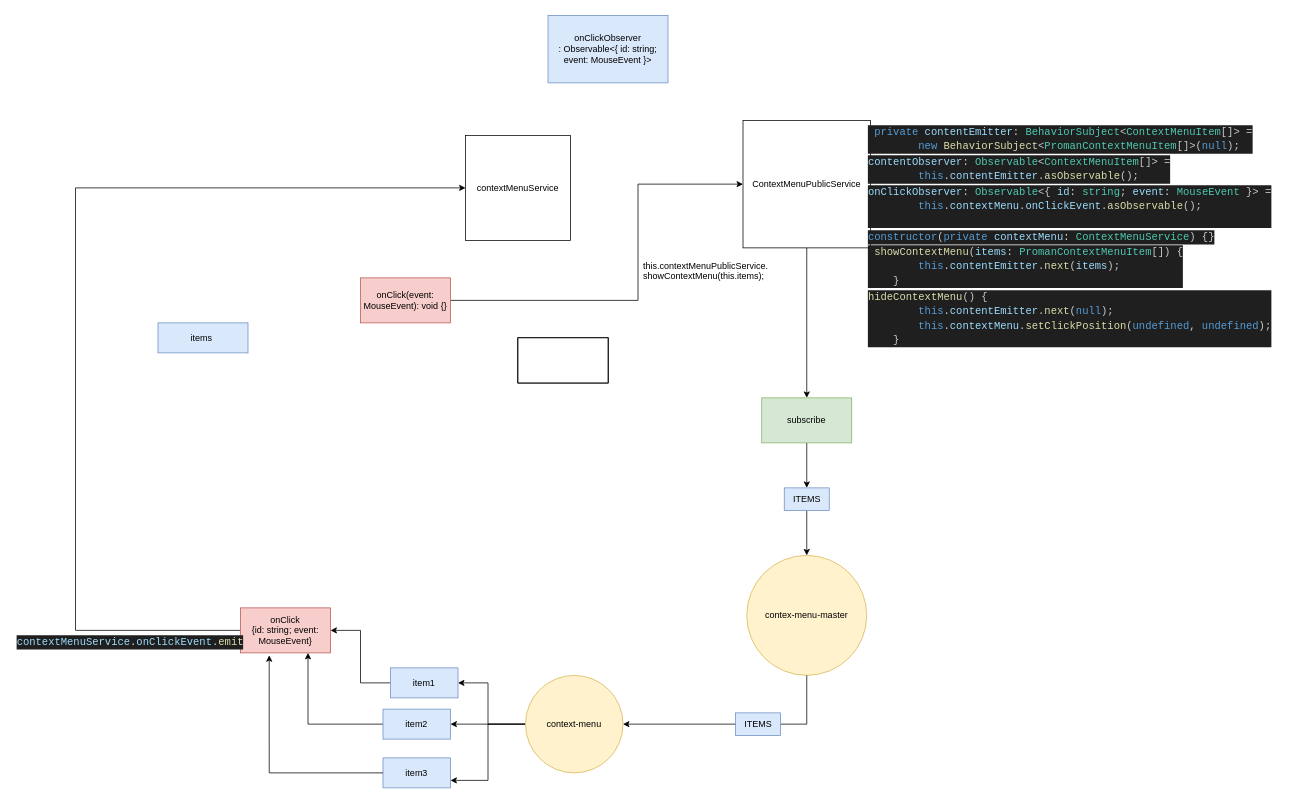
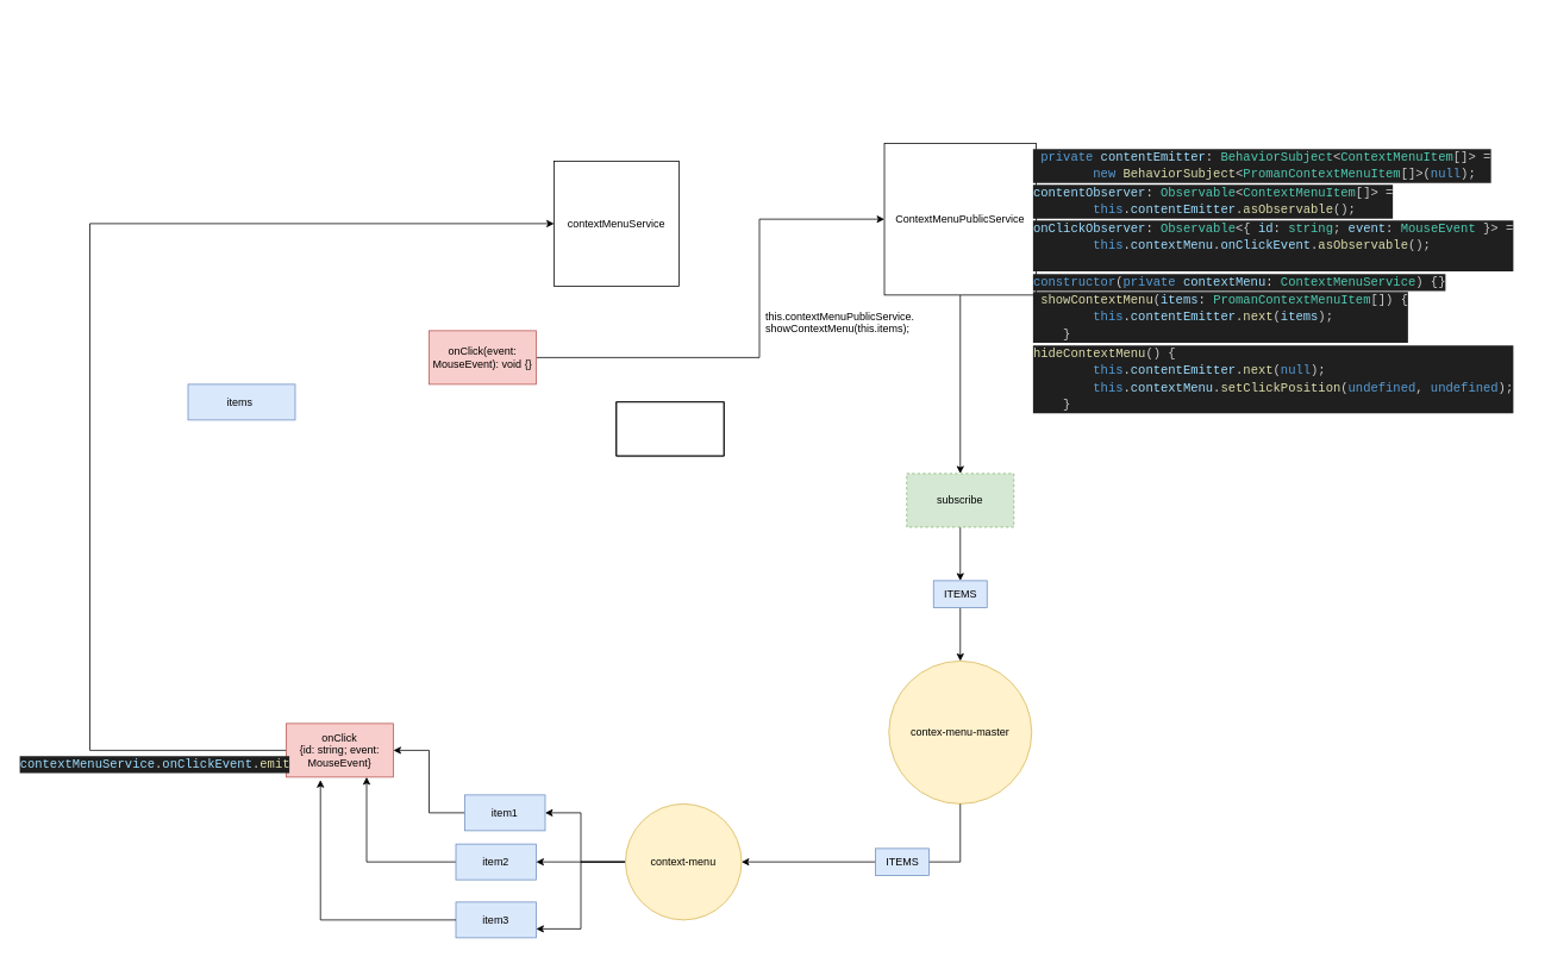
- <mxCell id="26" value="onClickObserver&lt;div&gt;: Observable&amp;lt;{ id: string; event: MouseEvent }&amp;gt;&lt;/div&gt;" style="rounded=0;whiteSpace=wrap;html=1;fillColor=#dae8fc;strokeColor=#6c8ebf;" vertex="1" parent="1"><mxGeometry x="730" y="20" width="160" height="90" as="geometry" /></mxCell>
- <mxCell id="11" value="subscribe" style="rounded=0;whiteSpace=wrap;html=1;fillColor=#d5e8d4;strokeColor=#82b366;" parent="1" vertex="1"><mxGeometry x="1015" y="530" width="120" height="60" as="geometry" /></mxCell>
+ <mxCell id="11" value="subscribe" style="rounded=0;whiteSpace=wrap;html=1;fillColor=#d5e8d4;strokeColor=#82b366;dashed=1;" parent="1" vertex="1"><mxGeometry x="1015" y="530" width="120" height="60" as="geometry" /></mxCell>
